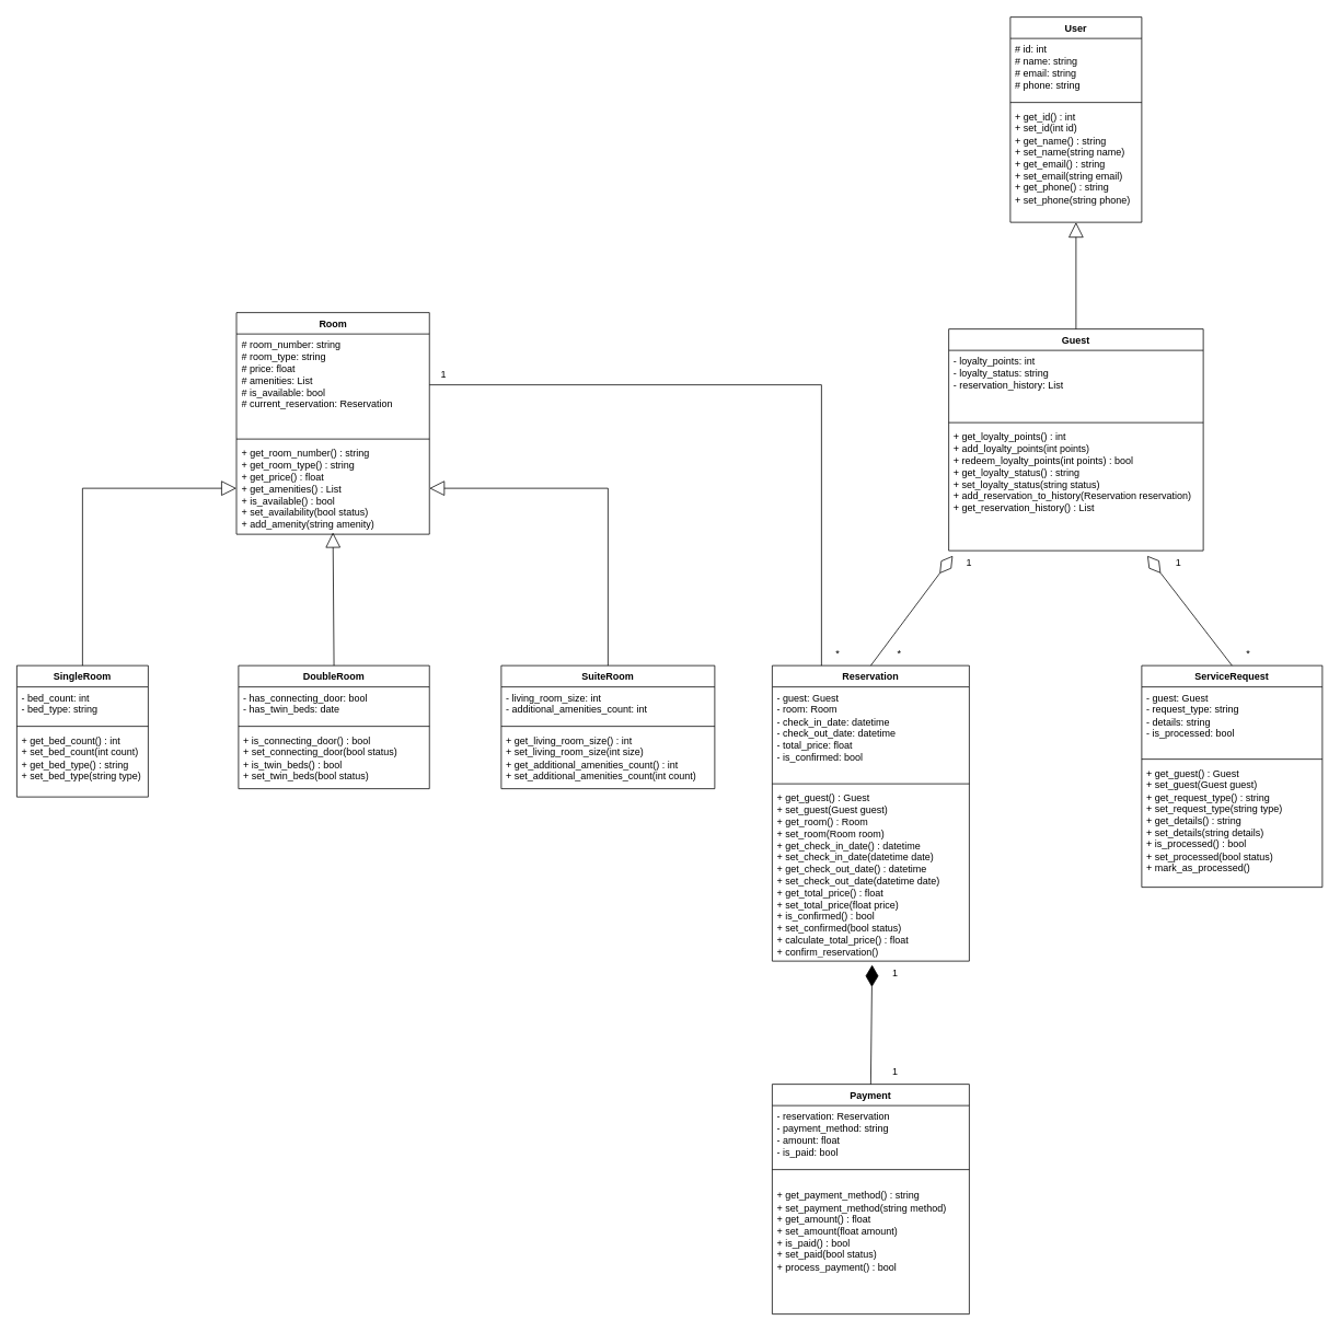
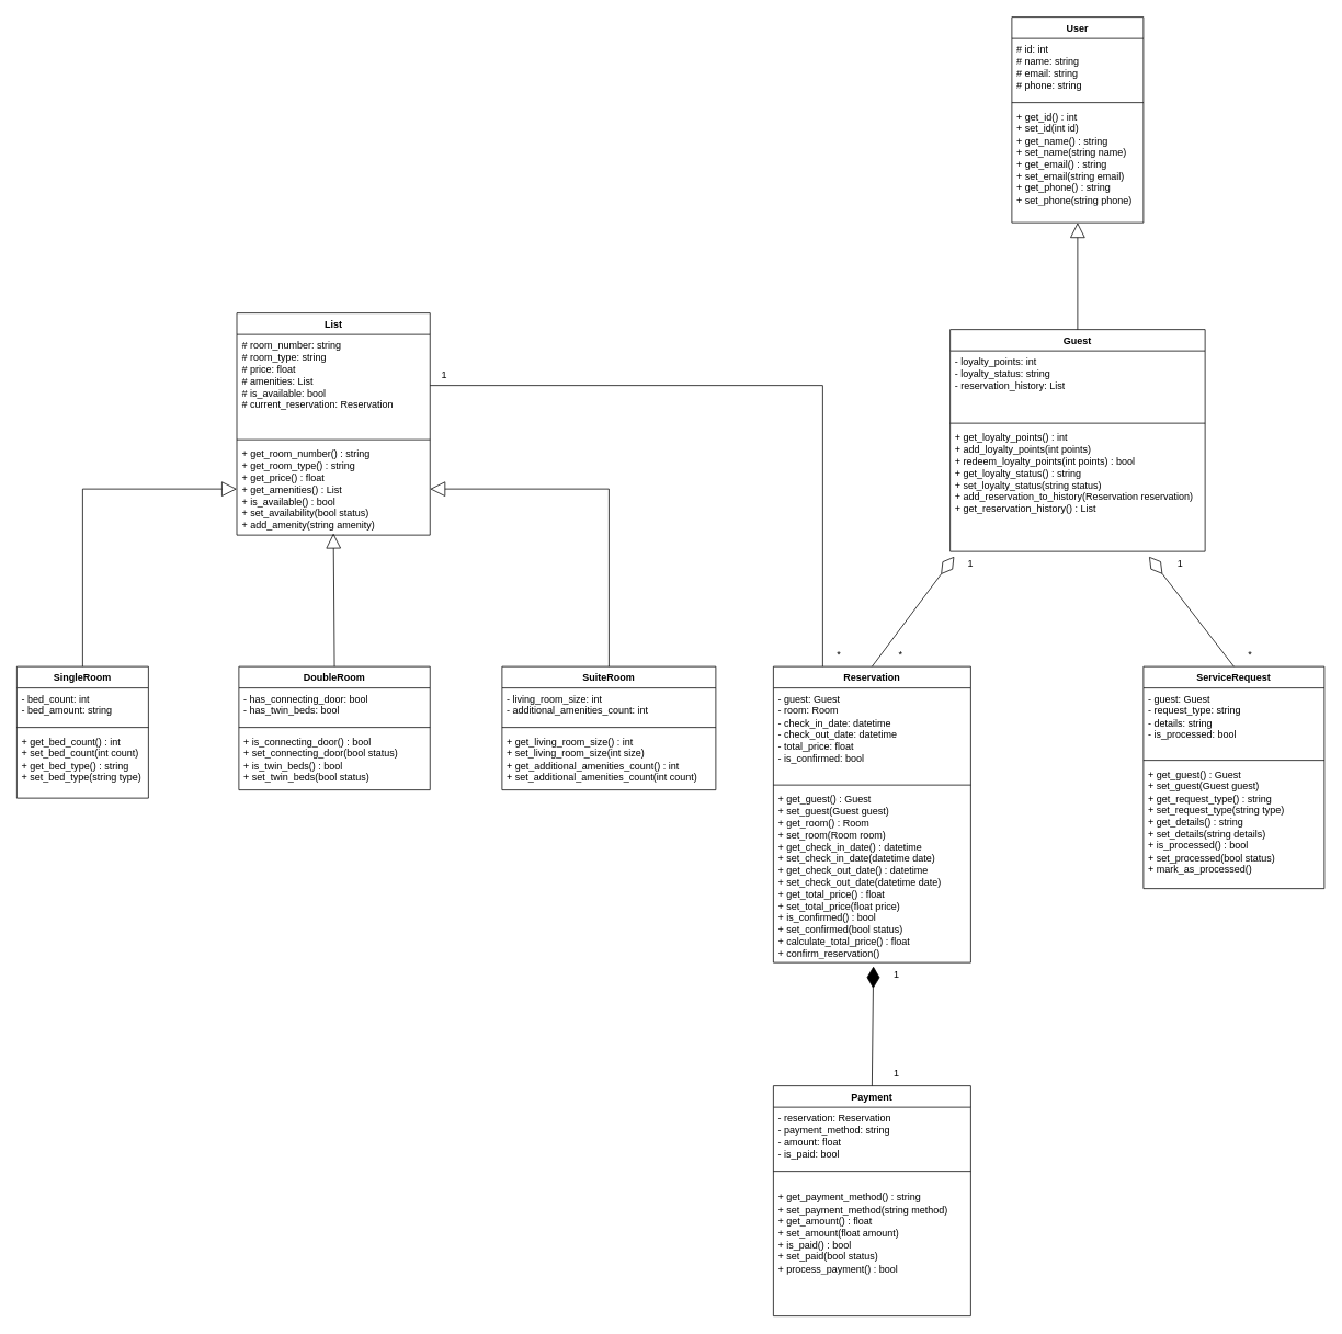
- <mxCell id="10" value="Room" style="swimlane;fontStyle=1;align=center;verticalAlign=top;childLayout=stackLayout;horizontal=1;startSize=26;horizontalStack=0;resizeParent=1;resizeParentMax=0;resizeLast=0;collapsible=1;marginBottom=0;whiteSpace=wrap;html=1;" vertex="1" parent="1"><mxGeometry x="287.5" y="380" width="235" height="270" as="geometry" /></mxCell>
+ <mxCell id="10" value="List" style="swimlane;fontStyle=1;align=center;verticalAlign=top;childLayout=stackLayout;horizontal=1;startSize=26;horizontalStack=0;resizeParent=1;resizeParentMax=0;resizeLast=0;collapsible=1;marginBottom=0;whiteSpace=wrap;html=1;" vertex="1" parent="1"><mxGeometry x="287.5" y="380" width="235" height="270" as="geometry" /></mxCell>
- <mxCell id="15" value="&lt;div&gt;- bed_count: int&lt;/div&gt;&lt;div&gt;- bed_type: string&lt;/div&gt;" style="text;strokeColor=none;fillColor=none;align=left;verticalAlign=top;spacingLeft=4;spacingRight=4;overflow=hidden;rotatable=0;points=[[0,0.5],[1,0.5]];portConstraint=eastwest;whiteSpace=wrap;html=1;" vertex="1" parent="14"><mxGeometry y="26" width="160" height="44" as="geometry" /></mxCell>
+ <mxCell id="15" value="&lt;div&gt;- bed_count: int&lt;/div&gt;&lt;div&gt;- bed_amount: string&lt;/div&gt;" style="text;strokeColor=none;fillColor=none;align=left;verticalAlign=top;spacingLeft=4;spacingRight=4;overflow=hidden;rotatable=0;points=[[0,0.5],[1,0.5]];portConstraint=eastwest;whiteSpace=wrap;html=1;" vertex="1" parent="14"><mxGeometry y="26" width="160" height="44" as="geometry" /></mxCell>
- <mxCell id="19" value="&lt;div&gt;- has_connecting_door: bool&lt;/div&gt;&lt;div&gt;- has_twin_beds: date&lt;/div&gt;" style="text;strokeColor=none;fillColor=none;align=left;verticalAlign=top;spacingLeft=4;spacingRight=4;overflow=hidden;rotatable=0;points=[[0,0.5],[1,0.5]];portConstraint=eastwest;whiteSpace=wrap;html=1;" vertex="1" parent="18"><mxGeometry y="26" width="232.5" height="44" as="geometry" /></mxCell>
+ <mxCell id="19" value="&lt;div&gt;- has_connecting_door: bool&lt;/div&gt;&lt;div&gt;- has_twin_beds: bool&lt;/div&gt;" style="text;strokeColor=none;fillColor=none;align=left;verticalAlign=top;spacingLeft=4;spacingRight=4;overflow=hidden;rotatable=0;points=[[0,0.5],[1,0.5]];portConstraint=eastwest;whiteSpace=wrap;html=1;" vertex="1" parent="18"><mxGeometry y="26" width="232.5" height="44" as="geometry" /></mxCell>
